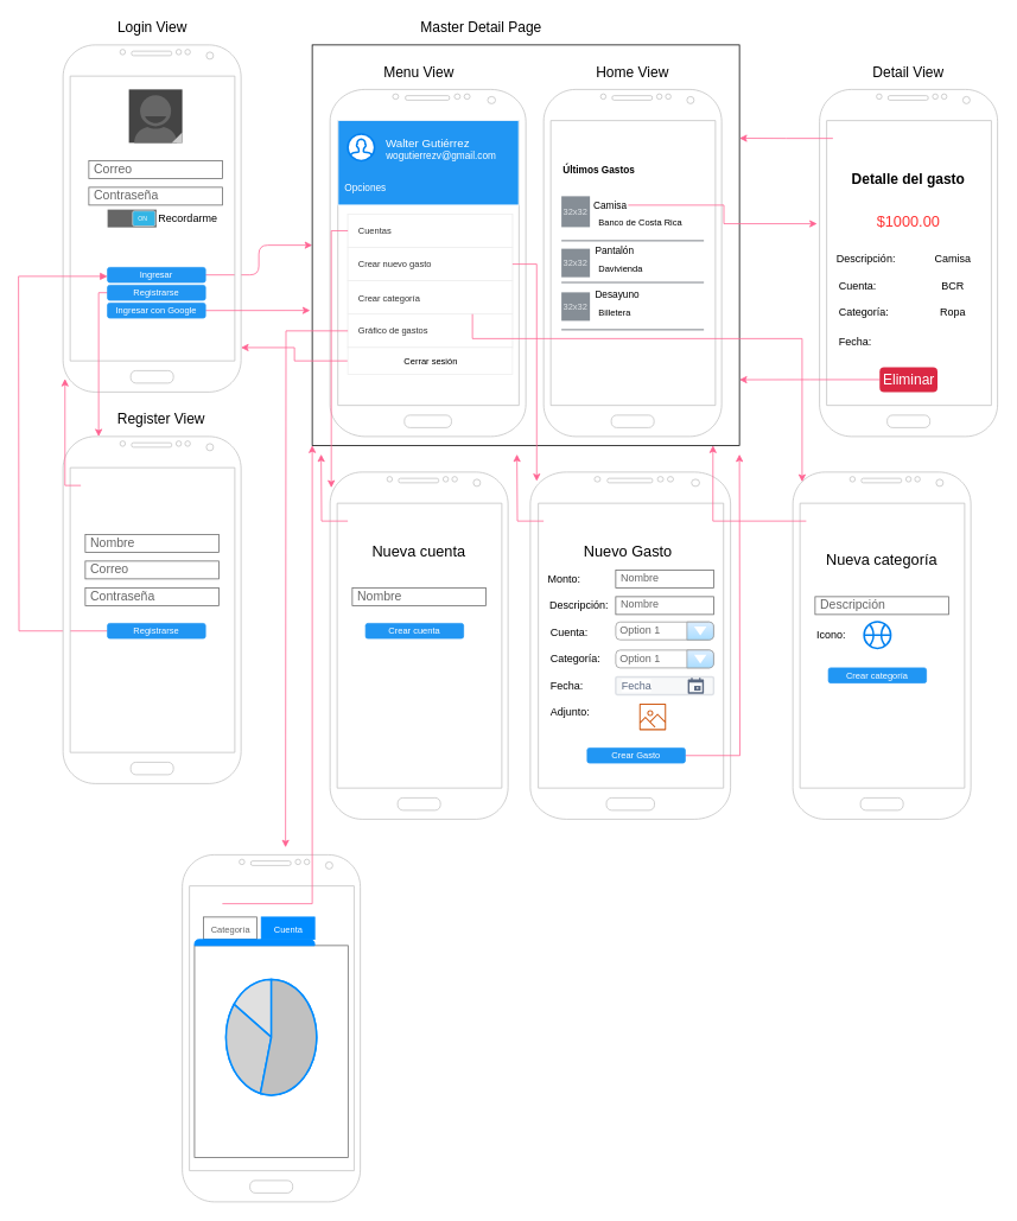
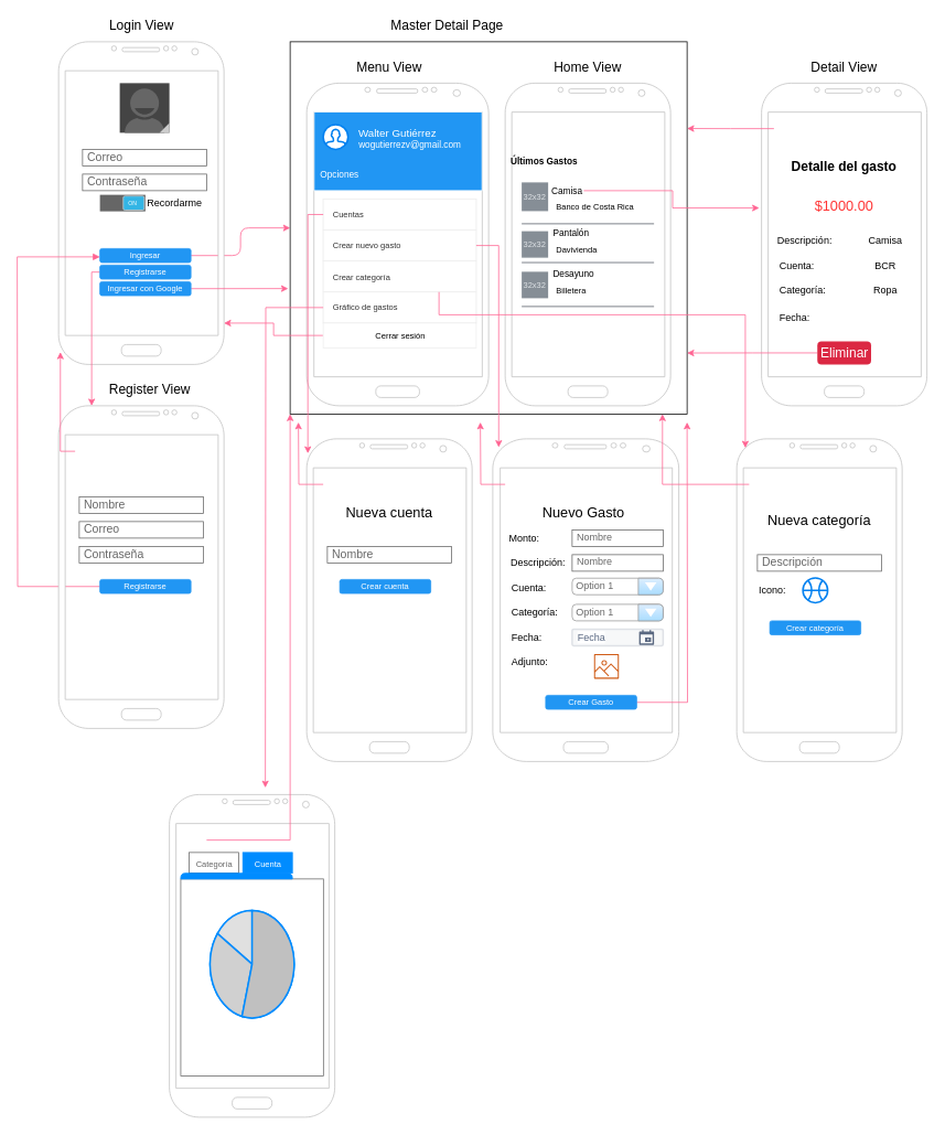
- <mxCell id="43" value="Últimos Gastos" style="text;html=1;strokeColor=none;fillColor=none;align=left;verticalAlign=middle;whiteSpace=wrap;rounded=0;labelBackgroundColor=none;sketch=0;fontSize=11;fontStyle=1" vertex="1" parent="1"><mxGeometry x="630" y="180" width="90" height="20" as="geometry" /></mxCell>
+ <mxCell id="43" value="Últimos Gastos" style="text;html=1;strokeColor=none;fillColor=none;align=left;verticalAlign=middle;whiteSpace=wrap;rounded=0;labelBackgroundColor=none;sketch=0;fontSize=11;fontStyle=1" vertex="1" parent="1"><mxGeometry x="615" y="185" width="90" height="20" as="geometry" /></mxCell>
